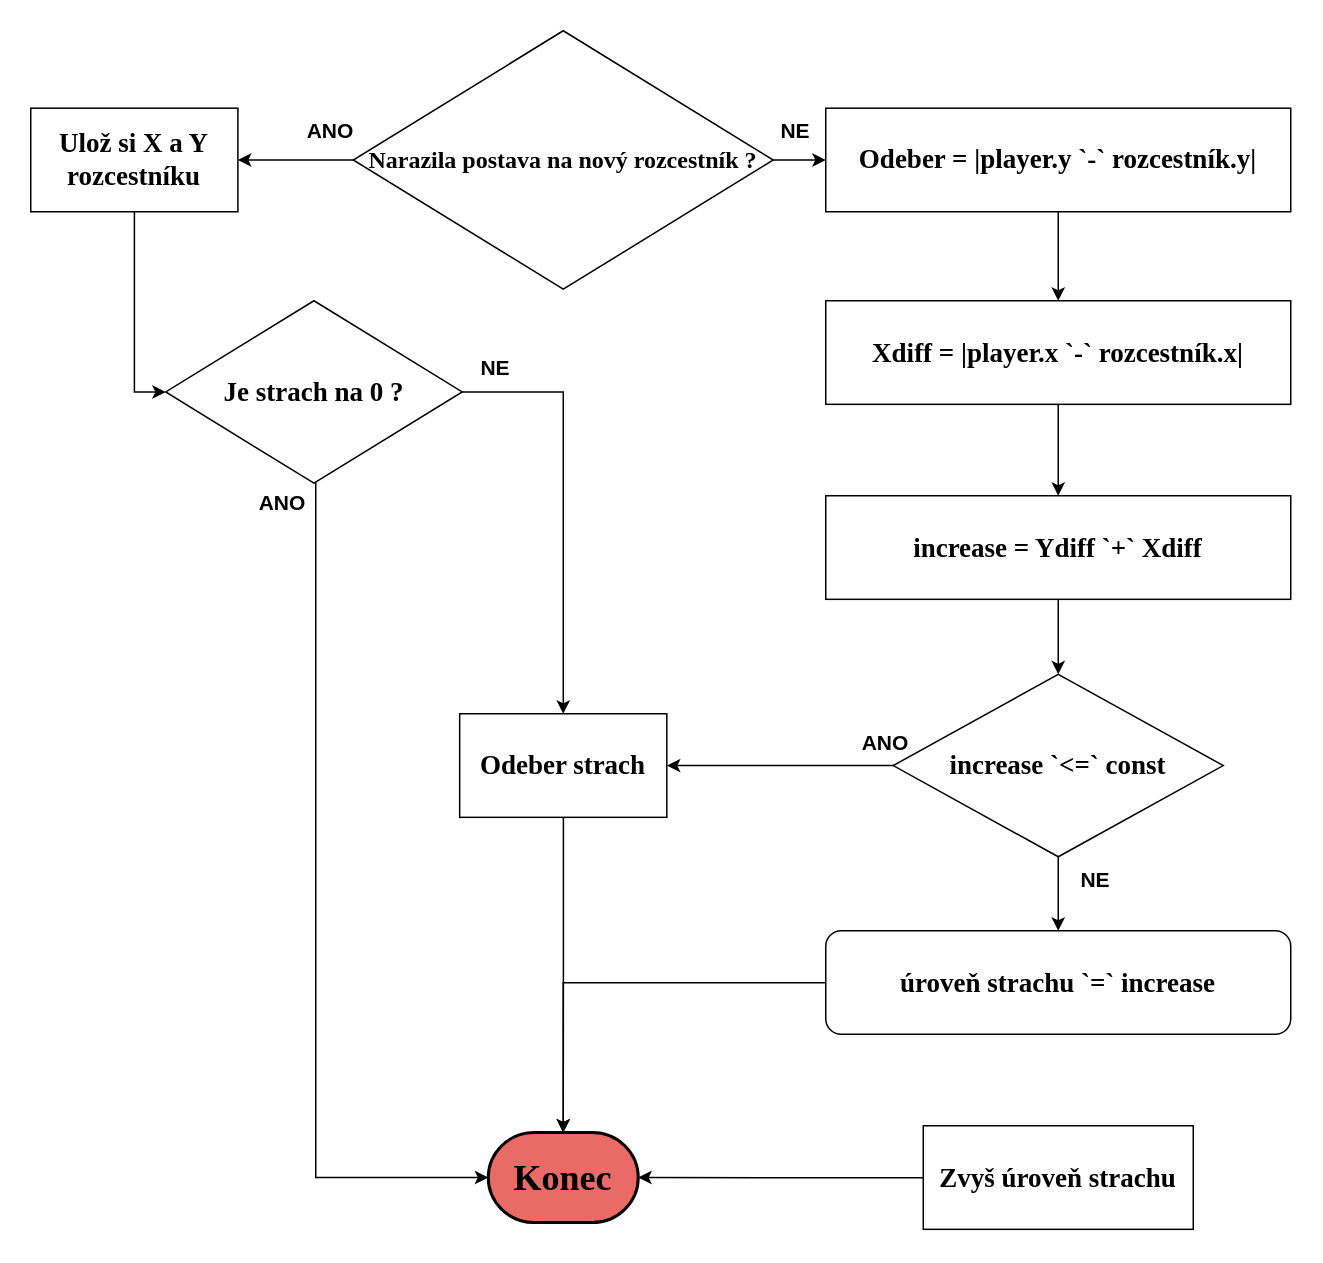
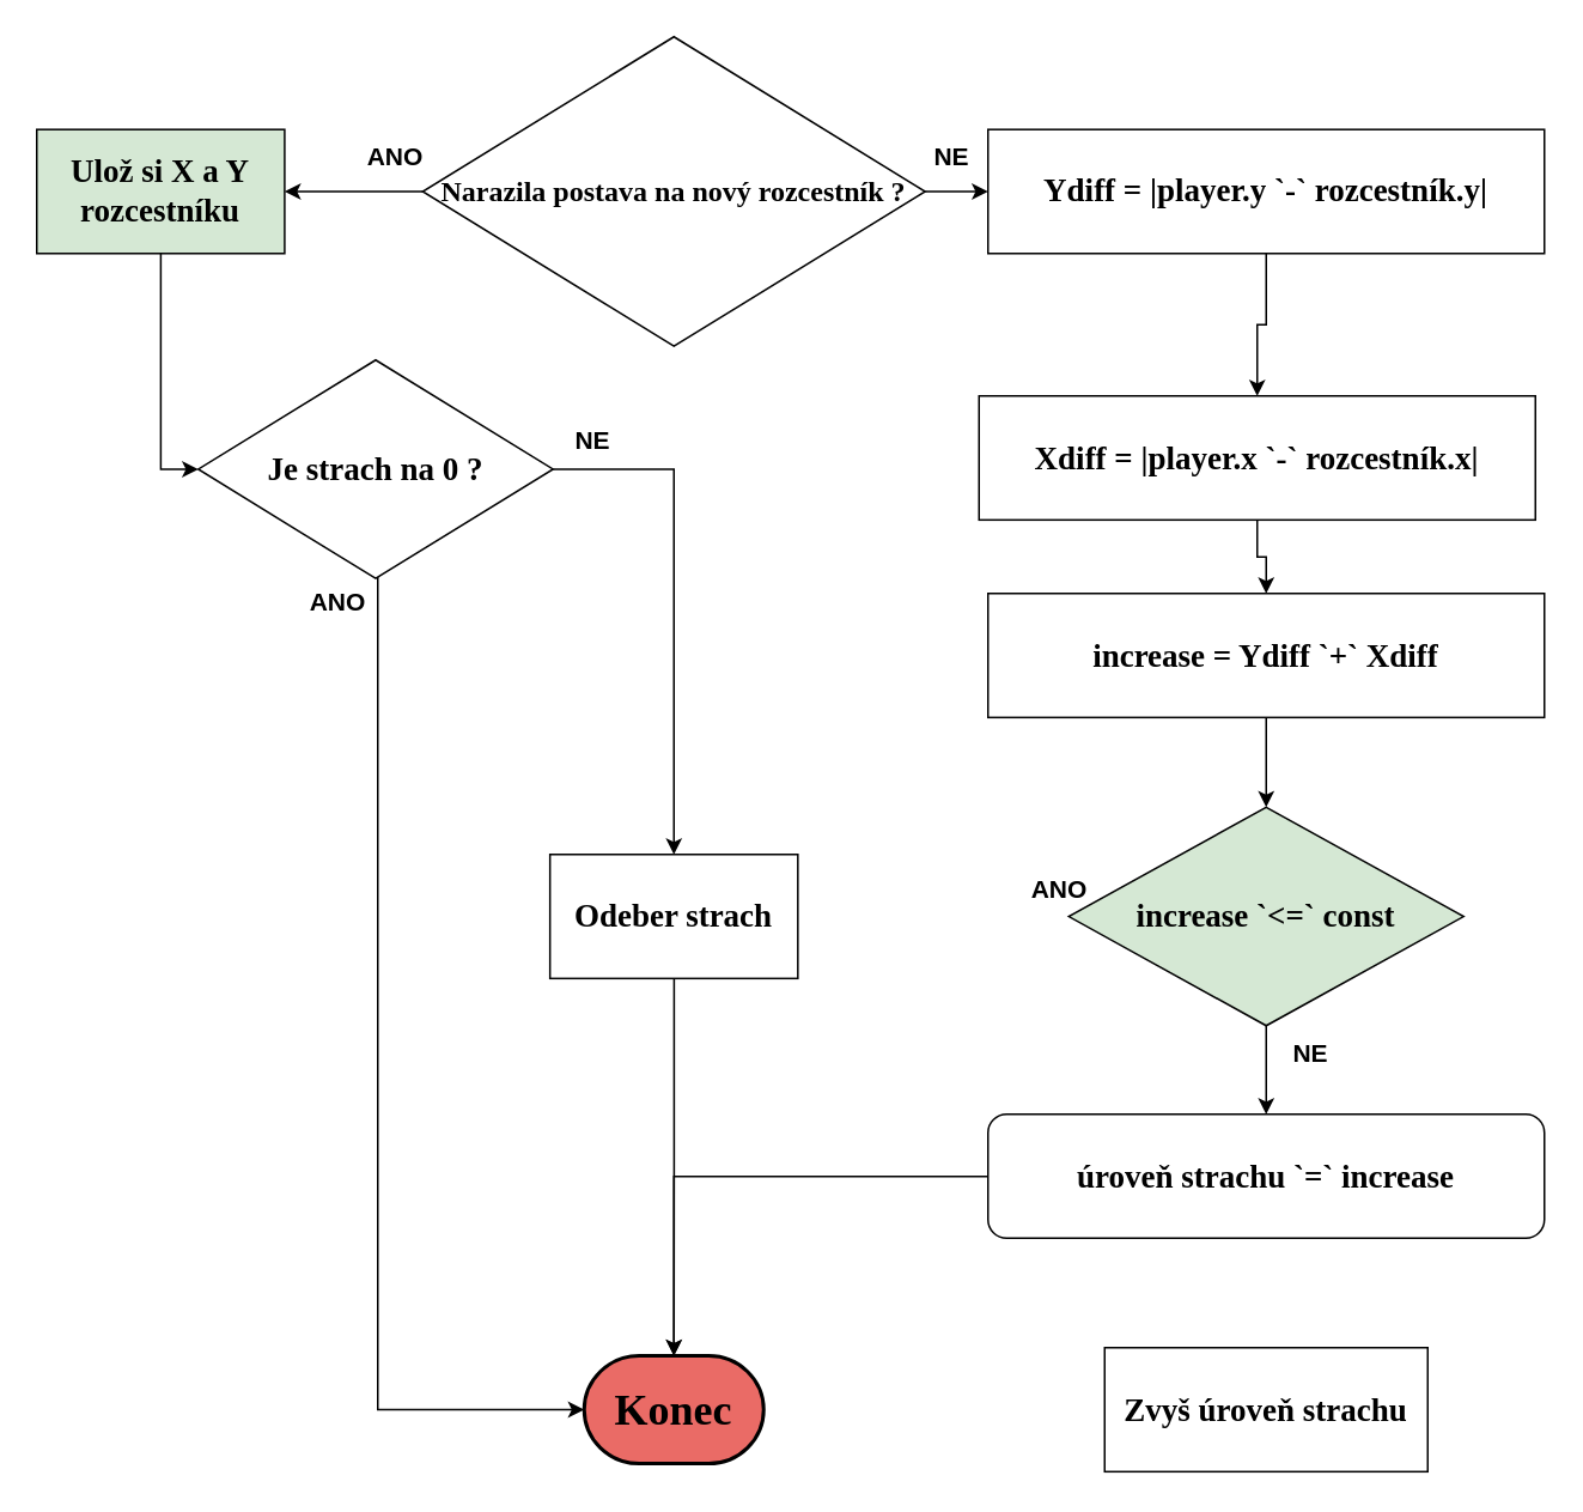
- <mxCell id="7" value="&lt;font style=&quot;font-size: 18px;&quot; face=&quot;Verdana&quot;&gt;&lt;b style=&quot;&quot;&gt;Ulož si X a Y rozcestníku&lt;/b&gt;&lt;/font&gt;" style="rounded=0;whiteSpace=wrap;html=1;" parent="1" vertex="1"><mxGeometry x="20" y="71.63" width="138.1" height="69.05" as="geometry" /></mxCell>
+ <mxCell id="7" value="&lt;font style=&quot;font-size: 18px;&quot; face=&quot;Verdana&quot;&gt;&lt;b style=&quot;&quot;&gt;Ulož si X a Y rozcestníku&lt;/b&gt;&lt;/font&gt;" style="rounded=0;whiteSpace=wrap;html=1;fillColor=#d5e8d4;" parent="1" vertex="1"><mxGeometry x="20" y="71.63" width="138.1" height="69.05" as="geometry" /></mxCell>
- <mxCell id="11" value="&lt;font style=&quot;font-size: 18px;&quot; face=&quot;Verdana&quot;&gt;&lt;b style=&quot;&quot;&gt;Odeber = |player.y `-` rozcestník.y|&lt;/b&gt;&lt;/font&gt;" style="rounded=0;whiteSpace=wrap;html=1;" parent="1" vertex="1"><mxGeometry x="550" y="71.63" width="310" height="69.05" as="geometry" /></mxCell>
+ <mxCell id="11" value="&lt;font style=&quot;font-size: 18px;&quot; face=&quot;Verdana&quot;&gt;&lt;b style=&quot;&quot;&gt;Ydiff = |player.y `-` rozcestník.y|&lt;/b&gt;&lt;/font&gt;" style="rounded=0;whiteSpace=wrap;html=1;" parent="1" vertex="1"><mxGeometry x="550" y="71.63" width="310" height="69.05" as="geometry" /></mxCell>
- <mxCell id="13" value="&lt;font style=&quot;font-size: 18px;&quot; face=&quot;Verdana&quot;&gt;&lt;b style=&quot;&quot;&gt;Xdiff = |player.x `-` rozcestník.x|&lt;/b&gt;&lt;/font&gt;" style="rounded=0;whiteSpace=wrap;html=1;" parent="1" vertex="1"><mxGeometry x="550" y="200" width="310" height="69.05" as="geometry" /></mxCell>
+ <mxCell id="13" value="&lt;font style=&quot;font-size: 18px;&quot; face=&quot;Verdana&quot;&gt;&lt;b style=&quot;&quot;&gt;Xdiff = |player.x `-` rozcestník.x|&lt;/b&gt;&lt;/font&gt;" style="rounded=0;whiteSpace=wrap;html=1;" parent="1" vertex="1"><mxGeometry x="545" y="220" width="310" height="69.05" as="geometry" /></mxCell>
- <mxCell id="25" style="edgeStyle=orthogonalEdgeStyle;rounded=0;orthogonalLoop=1;jettySize=auto;html=1;entryX=1;entryY=0.5;entryDx=0;entryDy=0;" edge="1" parent="1" source="26" target="21"><mxGeometry relative="1" as="geometry" /></mxCell>
- <mxCell id="26" value="&lt;font style=&quot;font-size: 18px;&quot; face=&quot;Verdana&quot;&gt;&lt;b style=&quot;&quot;&gt;increase `&amp;lt;=` const&lt;/b&gt;&lt;/font&gt;" style="rhombus;whiteSpace=wrap;html=1;" parent="1" vertex="1"><mxGeometry x="595" y="449.05" width="220" height="121.63" as="geometry" /></mxCell>
+ <mxCell id="26" value="&lt;font style=&quot;font-size: 18px;&quot; face=&quot;Verdana&quot;&gt;&lt;b style=&quot;&quot;&gt;increase `&amp;lt;=` const&lt;/b&gt;&lt;/font&gt;" style="rhombus;whiteSpace=wrap;html=1;fillColor=#d5e8d4;" parent="1" vertex="1"><mxGeometry x="595" y="449.05" width="220" height="121.63" as="geometry" /></mxCell>
- <mxCell id="29" style="edgeStyle=orthogonalEdgeStyle;rounded=0;orthogonalLoop=1;jettySize=auto;html=1;entryX=1;entryY=0.5;entryDx=0;entryDy=0;entryPerimeter=0;" parent="1" source="18" target="2" edge="1"><mxGeometry relative="1" as="geometry" /></mxCell>
